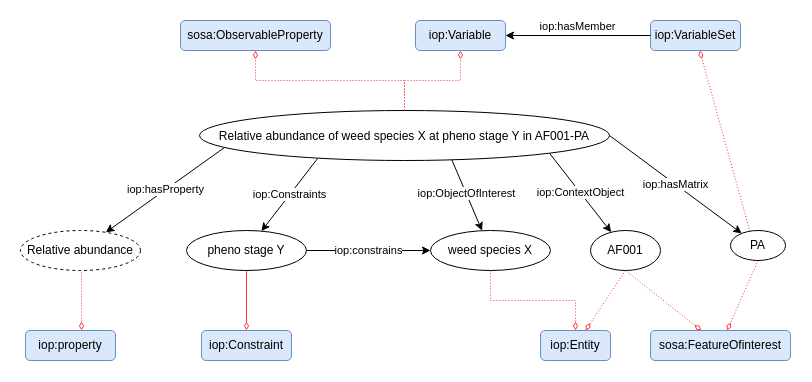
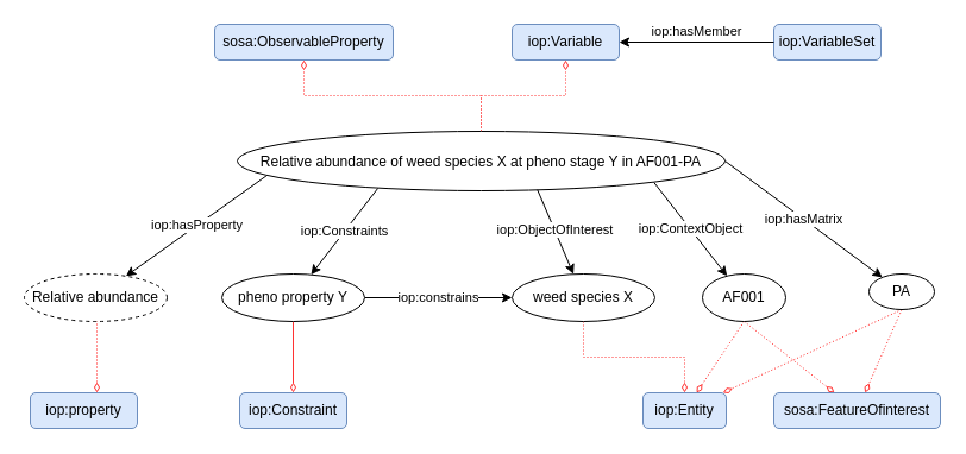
- <mxCell id="11" value="iop:Variable" style="rounded=1;whiteSpace=wrap;html=1;labelBackgroundColor=none;fillColor=#dae8fc;strokeColor=#6c8ebf;" parent="1" vertex="1"><mxGeometry x="415" y="20" width="90" height="30" as="geometry" /></mxCell>
+ <mxCell id="11" value="iop:Variable" style="rounded=1;whiteSpace=wrap;html=1;labelBackgroundColor=none;fillColor=#dae8fc;strokeColor=#6c8ebf;" parent="1" vertex="1"><mxGeometry x="430" y="20" width="90" height="30" as="geometry" /></mxCell>
- <mxCell id="23" style="rounded=0;orthogonalLoop=1;jettySize=auto;html=1;exitX=0.5;exitY=1;exitDx=0;exitDy=0;strokeColor=#FF3333;endArrow=diamondThin;endFill=0;dashed=1;dashPattern=1 2;" parent="1" source="25" target="12" edge="1"><mxGeometry relative="1" as="geometry" /></mxCell>
+ <mxCell id="23" style="rounded=0;orthogonalLoop=1;jettySize=auto;html=1;exitX=0.5;exitY=1;exitDx=0;exitDy=0;strokeColor=#FF3333;endArrow=diamondThin;endFill=0;dashed=1;dashPattern=1 2;" parent="1" source="25" target="16" edge="1"><mxGeometry relative="1" as="geometry" /></mxCell>
- <mxCell id="28" value="pheno stage Y" style="ellipse;whiteSpace=wrap;html=1;" parent="1" vertex="1"><mxGeometry x="186" y="230" width="120" height="40" as="geometry" /></mxCell>
+ <mxCell id="28" value="pheno property Y" style="ellipse;whiteSpace=wrap;html=1;" parent="1" vertex="1"><mxGeometry x="186" y="230" width="120" height="40" as="geometry" /></mxCell>
